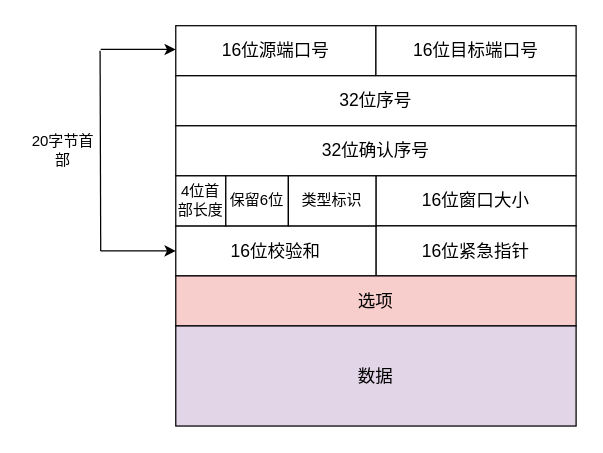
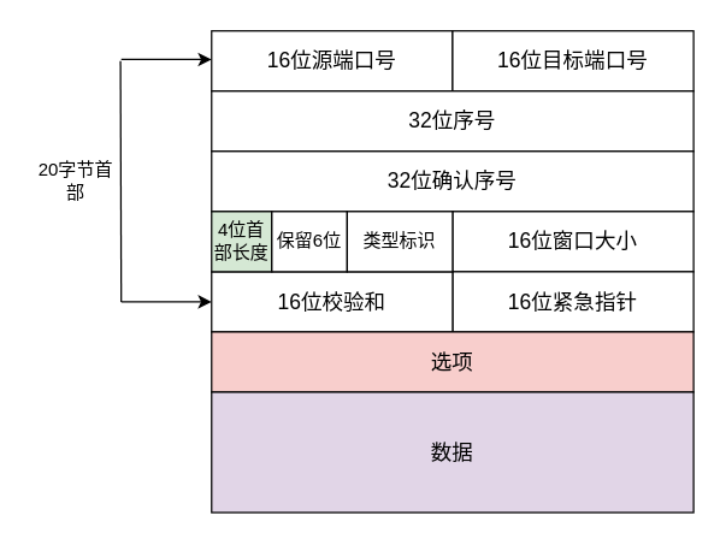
- <mxCell id="9" value="&lt;font style=&quot;font-size: 12px&quot;&gt;4位首部长度&lt;/font&gt;" style="rounded=0;whiteSpace=wrap;html=1;" vertex="1" parent="1"><mxGeometry x="140" y="140" width="40" height="40" as="geometry" /></mxCell>
+ <mxCell id="9" value="&lt;font style=&quot;font-size: 12px&quot;&gt;4位首部长度&lt;/font&gt;" style="rounded=0;whiteSpace=wrap;html=1;fillColor=#d5e8d4;" vertex="1" parent="1"><mxGeometry x="140" y="140" width="40" height="40" as="geometry" /></mxCell>
